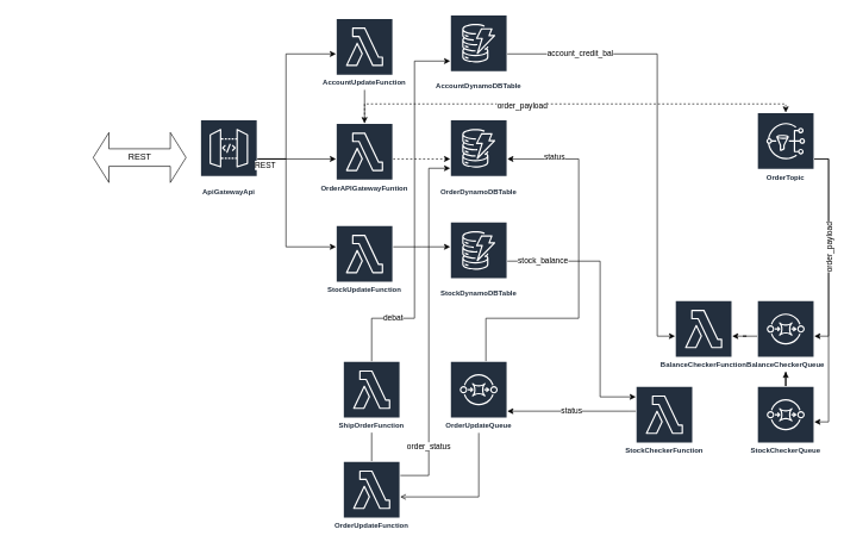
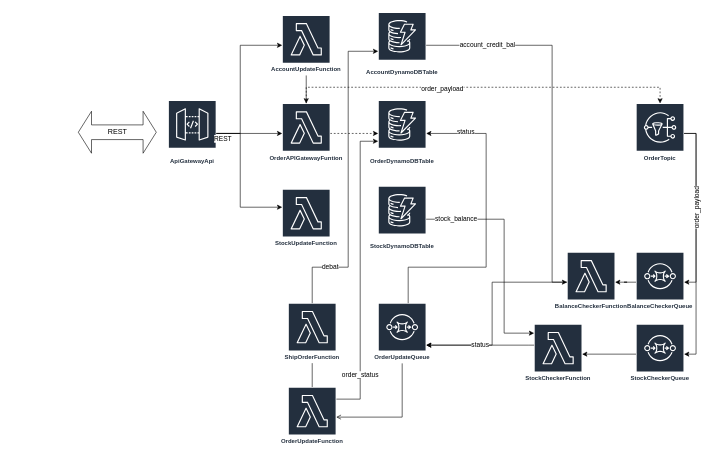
- <mxCell id="20" value="OrderTopic" style="sketch=0;outlineConnect=0;fontColor=#232F3E;gradientColor=none;strokeColor=#ffffff;fillColor=#232F3E;dashed=0;verticalLabelPosition=middle;verticalAlign=bottom;align=center;html=1;whiteSpace=wrap;fontSize=10;fontStyle=1;spacing=3;shape=mxgraph.aws4.productIcon;prIcon=mxgraph.aws4.sns;" vertex="1" parent="1"><mxGeometry x="1060" y="157" width="80" height="100" as="geometry" /></mxCell>
+ <mxCell id="20" value="OrderTopic" style="sketch=0;outlineConnect=0;fontColor=#232F3E;gradientColor=none;strokeColor=#ffffff;fillColor=#232F3E;dashed=0;verticalLabelPosition=middle;verticalAlign=bottom;align=center;html=1;whiteSpace=wrap;fontSize=10;fontStyle=1;spacing=3;shape=mxgraph.aws4.productIcon;prIcon=mxgraph.aws4.sns;" vertex="1" parent="1"><mxGeometry x="1060" y="172" width="80" height="100" as="geometry" /></mxCell>
- <mxCell id="15" value="" style="edgeStyle=orthogonalEdgeStyle;rounded=0;orthogonalLoop=1;jettySize=auto;html=1;" edge="1" parent="1" source="16" target="19"><mxGeometry relative="1" as="geometry"><Array as="points"><mxPoint x="590" y="345" /><mxPoint x="590" y="345" /></Array></mxGeometry></mxCell>
+ <mxCell id="28" value="" style="edgeStyle=orthogonalEdgeStyle;rounded=0;orthogonalLoop=1;jettySize=auto;html=1;" edge="1" parent="1" source="29" target="34"><mxGeometry relative="1" as="geometry"><Array as="points"><mxPoint x="820" y="470" /><mxPoint x="820" y="575" /></Array></mxGeometry></mxCell>
- <mxCell id="24" value="" style="edgeStyle=orthogonalEdgeStyle;rounded=0;orthogonalLoop=1;jettySize=auto;html=1;" edge="1" parent="1" source="25" target="23"><mxGeometry relative="1" as="geometry" /></mxCell>
+ <mxCell id="24" value="" style="edgeStyle=orthogonalEdgeStyle;rounded=0;orthogonalLoop=1;jettySize=auto;html=1;" edge="1" parent="1" source="25" target="30"><mxGeometry relative="1" as="geometry" /></mxCell>
